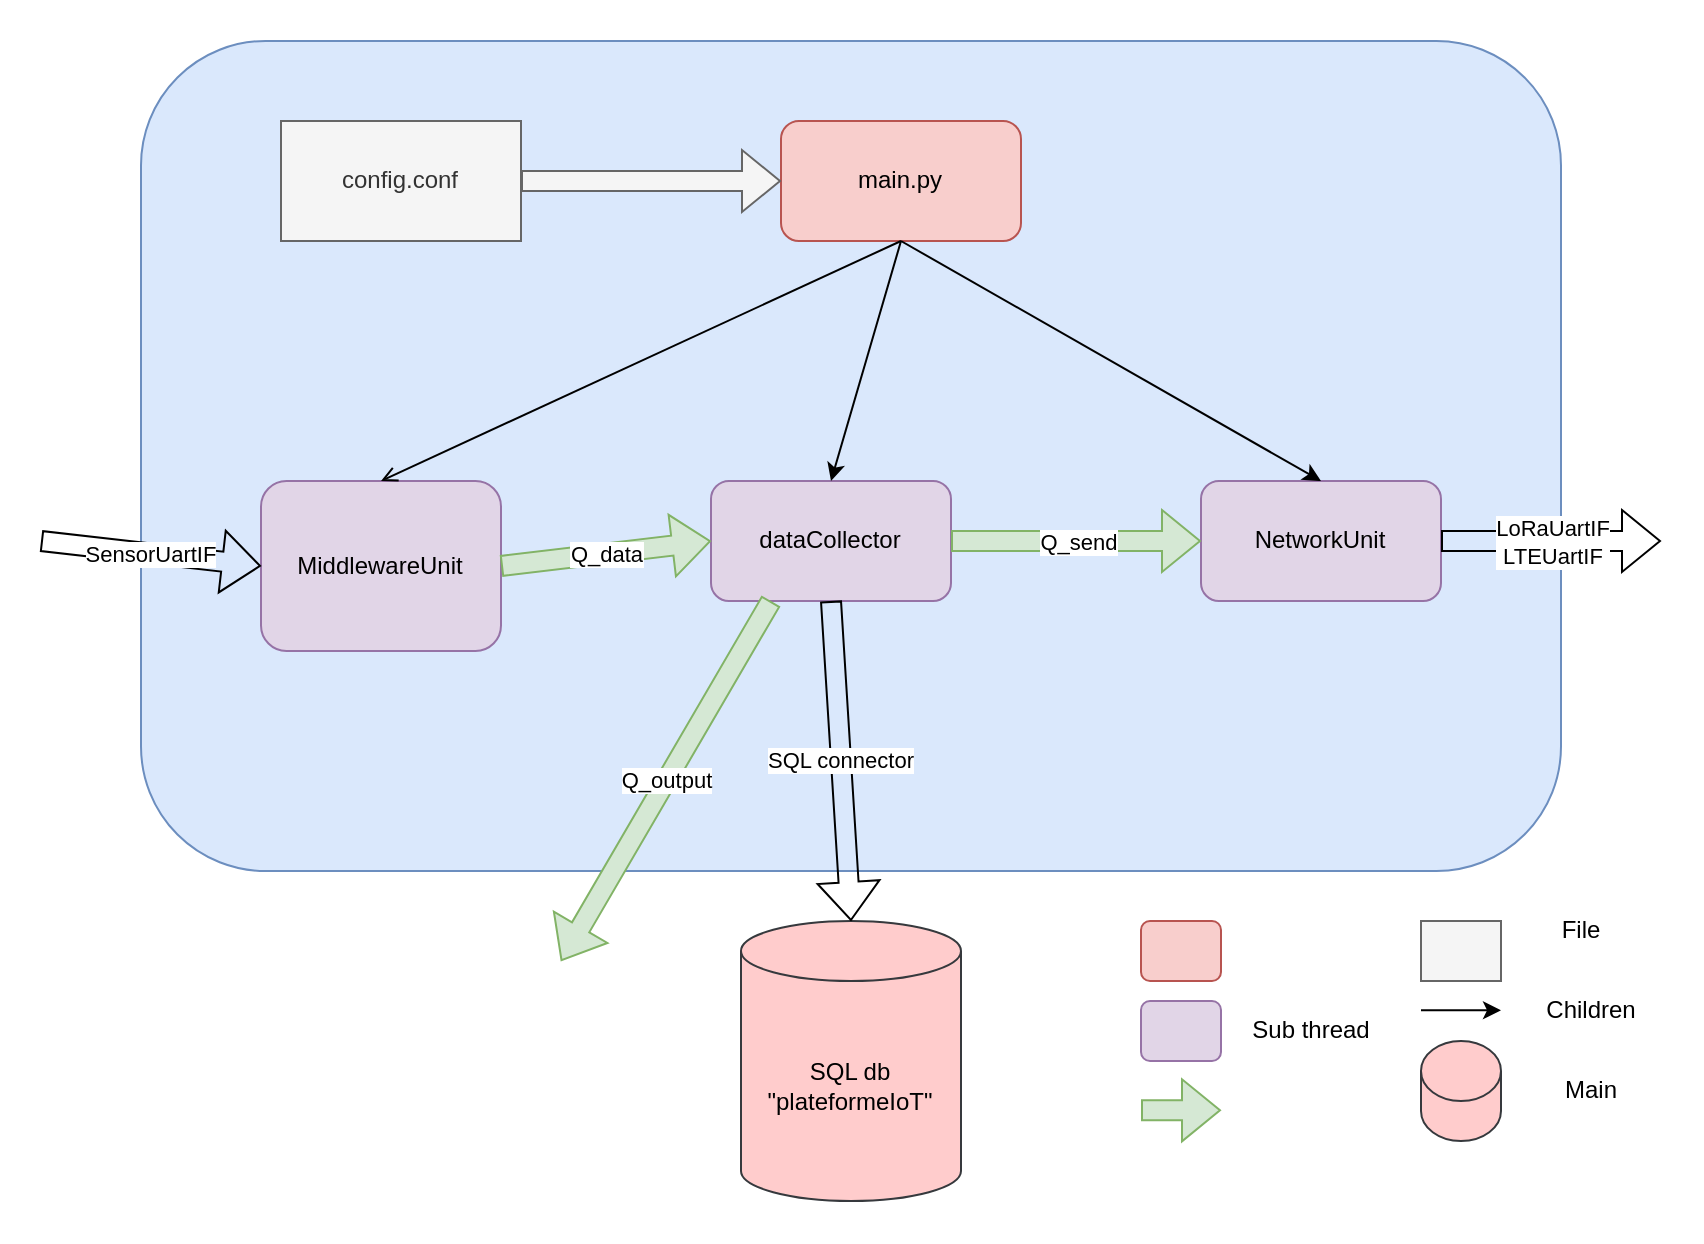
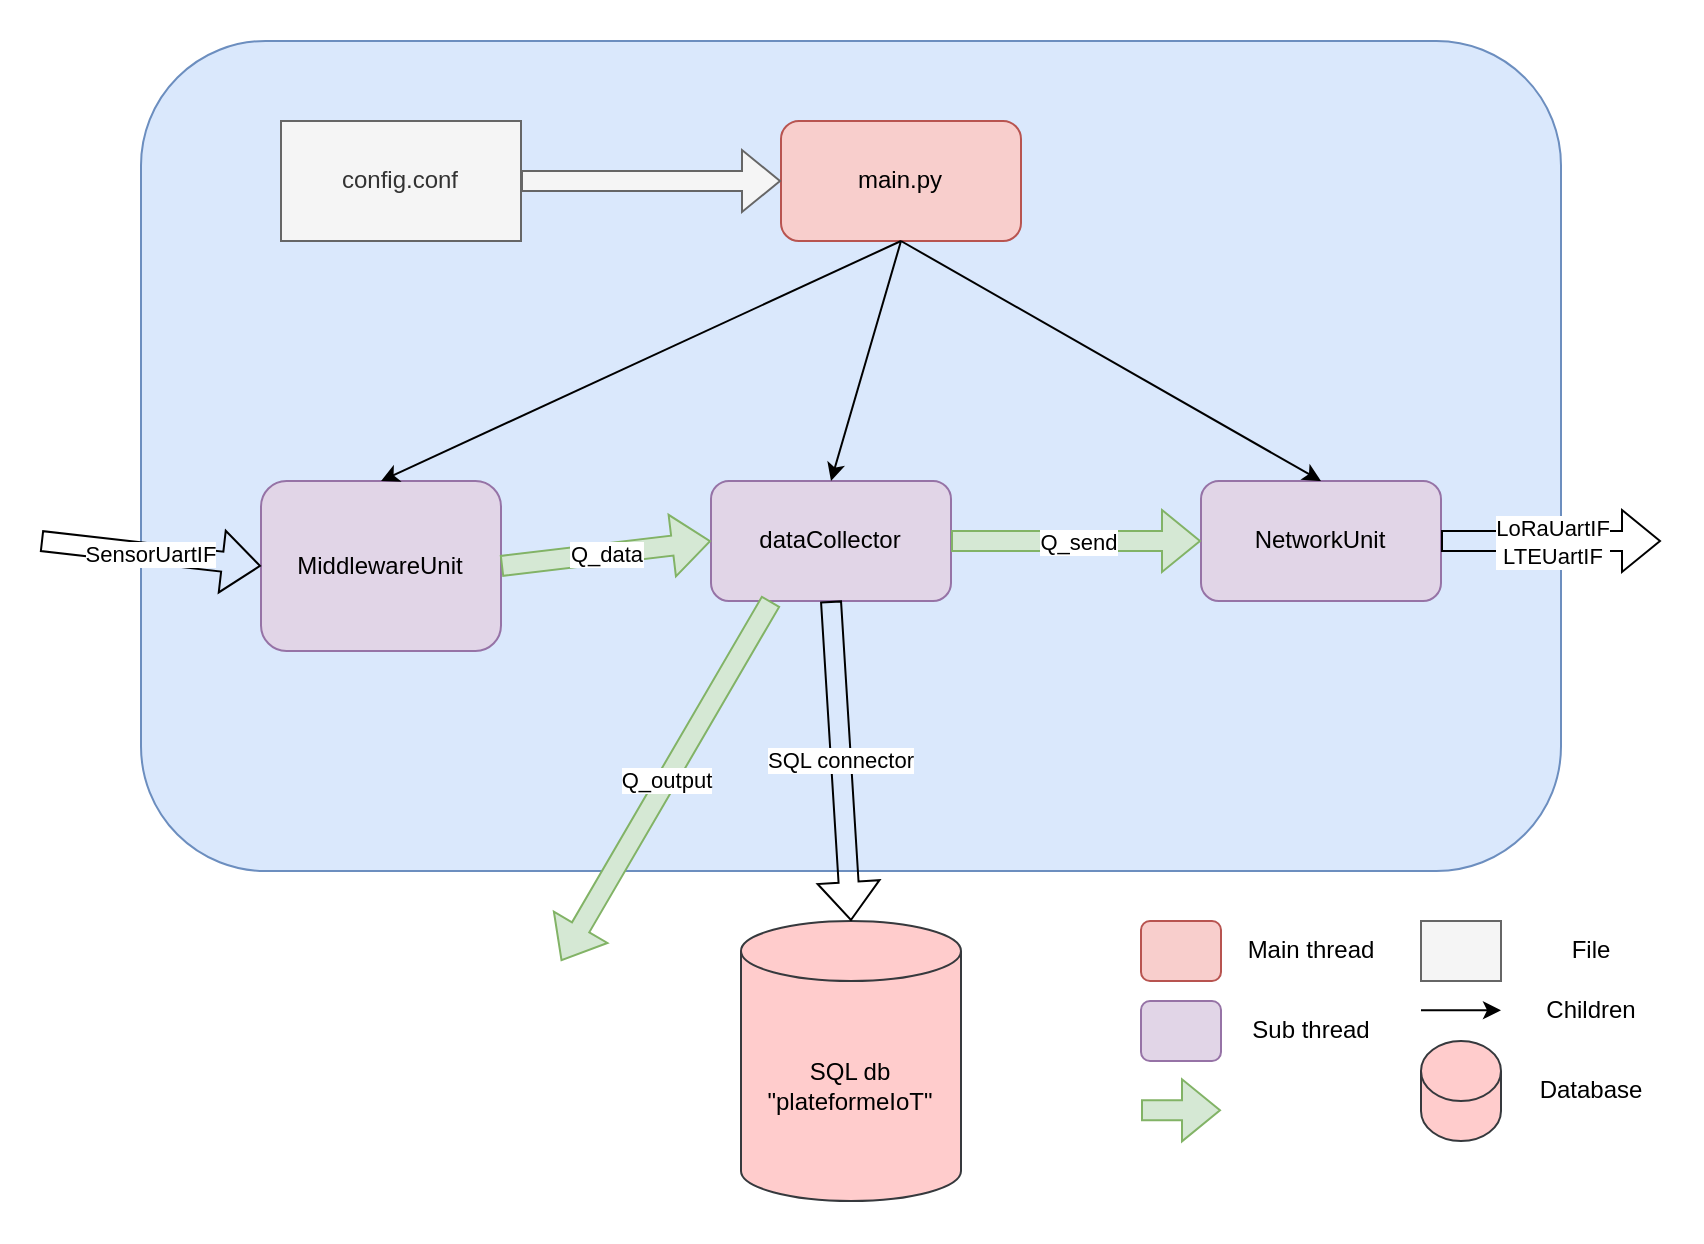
- <mxCell id="15" value="" style="endArrow=open;html=1;rounded=0;entryX=0.5;entryY=0;entryDx=0;entryDy=0;exitX=0.5;exitY=1;exitDx=0;exitDy=0;" edge="1" parent="1" source="3" target="4"><mxGeometry width="50" height="50" relative="1" as="geometry"><mxPoint x="400" y="320" as="sourcePoint" /><mxPoint x="450" y="270" as="targetPoint" /></mxGeometry></mxCell>
+ <mxCell id="15" value="" style="endArrow=classic;html=1;rounded=0;entryX=0.5;entryY=0;entryDx=0;entryDy=0;exitX=0.5;exitY=1;exitDx=0;exitDy=0;" edge="1" parent="1" source="3" target="4"><mxGeometry width="50" height="50" relative="1" as="geometry"><mxPoint x="400" y="320" as="sourcePoint" /><mxPoint x="450" y="270" as="targetPoint" /></mxGeometry></mxCell>
- <mxCell id="32" value="File" style="text;html=1;align=center;verticalAlign=middle;resizable=0;points=[];autosize=1;strokeColor=none;fillColor=none;" vertex="1" parent="1"><mxGeometry x="770" y="450" width="40" height="30" as="geometry" /></mxCell>
+ <mxCell id="32" value="File" style="text;html=1;align=center;verticalAlign=middle;resizable=0;points=[];autosize=1;strokeColor=none;fillColor=none;" vertex="1" parent="1"><mxGeometry x="775" y="460" width="40" height="30" as="geometry" /></mxCell>
+ <mxCell id="30" value="Main thread" style="text;html=1;align=center;verticalAlign=middle;resizable=0;points=[];autosize=1;strokeColor=none;fillColor=none;" vertex="1" parent="1"><mxGeometry x="610" y="460" width="90" height="30" as="geometry" /></mxCell>
- <mxCell id="35" value="Main" style="text;html=1;align=center;verticalAlign=middle;resizable=0;points=[];autosize=1;strokeColor=none;fillColor=none;" vertex="1" parent="1"><mxGeometry x="760" y="530" width="70" height="30" as="geometry" /></mxCell>
+ <mxCell id="35" value="Database" style="text;html=1;align=center;verticalAlign=middle;resizable=0;points=[];autosize=1;strokeColor=none;fillColor=none;" vertex="1" parent="1"><mxGeometry x="760" y="530" width="70" height="30" as="geometry" /></mxCell>
